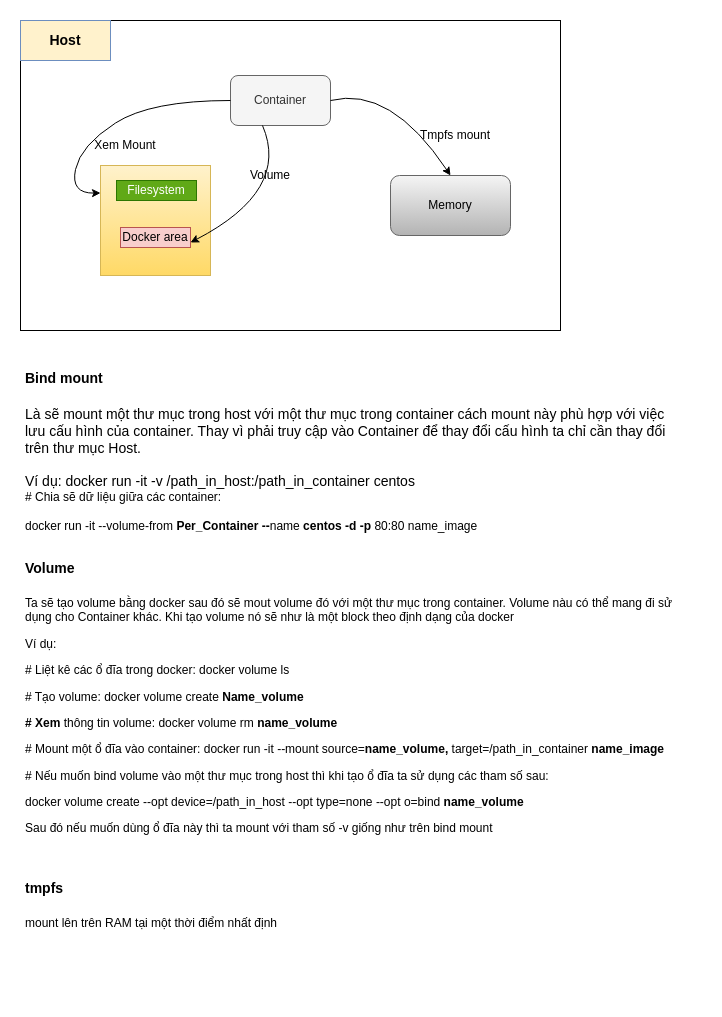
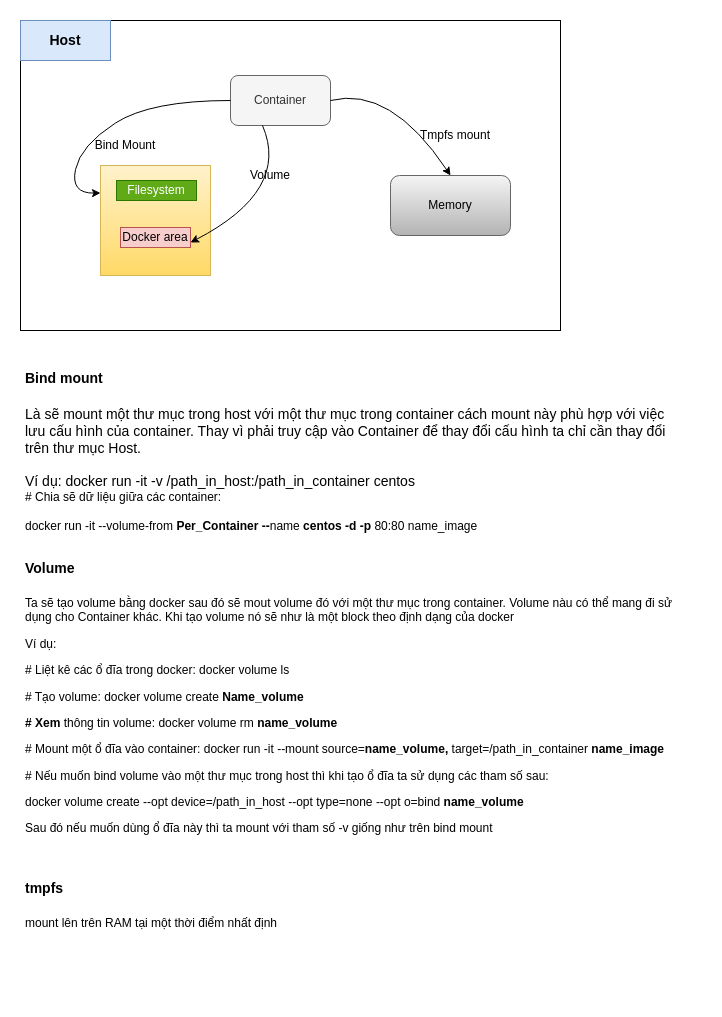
- <mxCell id="3" value="&lt;font style=&quot;font-size: 14px&quot;&gt;&lt;b&gt;Host&lt;/b&gt;&lt;/font&gt;" style="rounded=0;whiteSpace=wrap;html=1;fillColor=#fff2cc;strokeColor=#6c8ebf;" vertex="1" parent="1"><mxGeometry x="20" y="20" width="90" height="40" as="geometry" /></mxCell>
+ <mxCell id="3" value="&lt;font style=&quot;font-size: 14px&quot;&gt;&lt;b&gt;Host&lt;/b&gt;&lt;/font&gt;" style="rounded=0;whiteSpace=wrap;html=1;fillColor=#dae8fc;strokeColor=#6c8ebf;" vertex="1" parent="1"><mxGeometry x="20" y="20" width="90" height="40" as="geometry" /></mxCell>
- <mxCell id="12" value="Xem Mount" style="text;html=1;strokeColor=none;fillColor=none;align=center;verticalAlign=middle;whiteSpace=wrap;rounded=0;" vertex="1" parent="1"><mxGeometry x="80" y="135" width="90" height="20" as="geometry" /></mxCell>
+ <mxCell id="12" value="Bind Mount" style="text;html=1;strokeColor=none;fillColor=none;align=center;verticalAlign=middle;whiteSpace=wrap;rounded=0;" vertex="1" parent="1"><mxGeometry x="80" y="135" width="90" height="20" as="geometry" /></mxCell>
